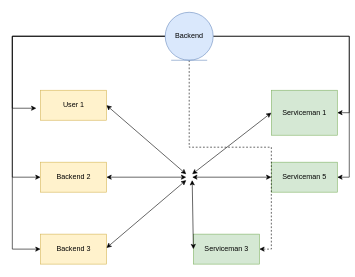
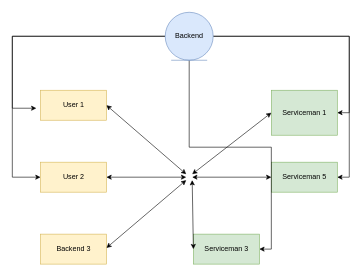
- <mxCell id="19" style="edgeStyle=orthogonalEdgeStyle;rounded=0;orthogonalLoop=1;jettySize=auto;html=1;entryX=1;entryY=0.5;entryDx=0;entryDy=0;dashed=1;" parent="1" source="20" target="7" edge="1"><mxGeometry relative="1" as="geometry" /></mxCell>
+ <mxCell id="19" style="edgeStyle=orthogonalEdgeStyle;rounded=0;orthogonalLoop=1;jettySize=auto;html=1;entryX=1;entryY=0.5;entryDx=0;entryDy=0;" parent="1" source="20" target="7" edge="1"><mxGeometry relative="1" as="geometry" /></mxCell>
- <mxCell id="3" value="Backend 2" style="html=1;fillColor=#fff2cc;strokeColor=#d6b656;" parent="1" vertex="1"><mxGeometry x="67" y="270" width="110" height="50" as="geometry" /></mxCell>
+ <mxCell id="3" value="User 2" style="html=1;fillColor=#fff2cc;strokeColor=#d6b656;" parent="1" vertex="1"><mxGeometry x="67" y="270" width="110" height="50" as="geometry" /></mxCell>
- <mxCell id="16" style="edgeStyle=orthogonalEdgeStyle;rounded=0;orthogonalLoop=1;jettySize=auto;html=1;entryX=0;entryY=0.5;entryDx=0;entryDy=0;" parent="1" source="20" target="4" edge="1"><mxGeometry relative="1" as="geometry"><Array as="points"><mxPoint x="20" y="60" /><mxPoint x="20" y="415" /></Array></mxGeometry></mxCell>
